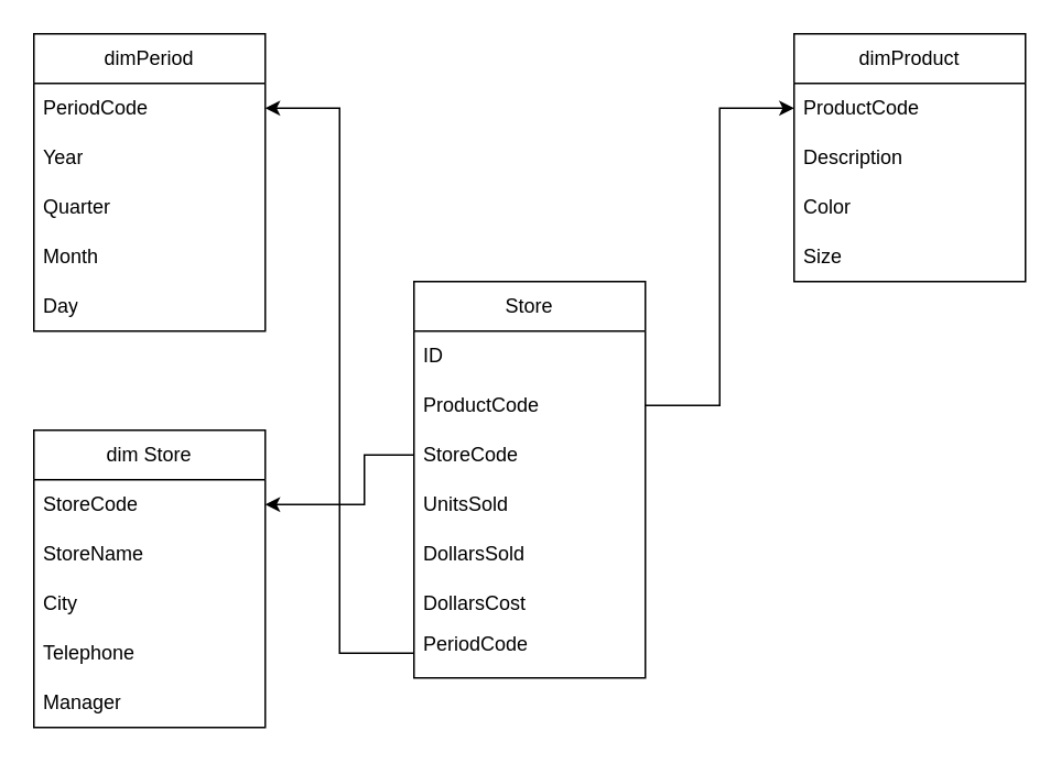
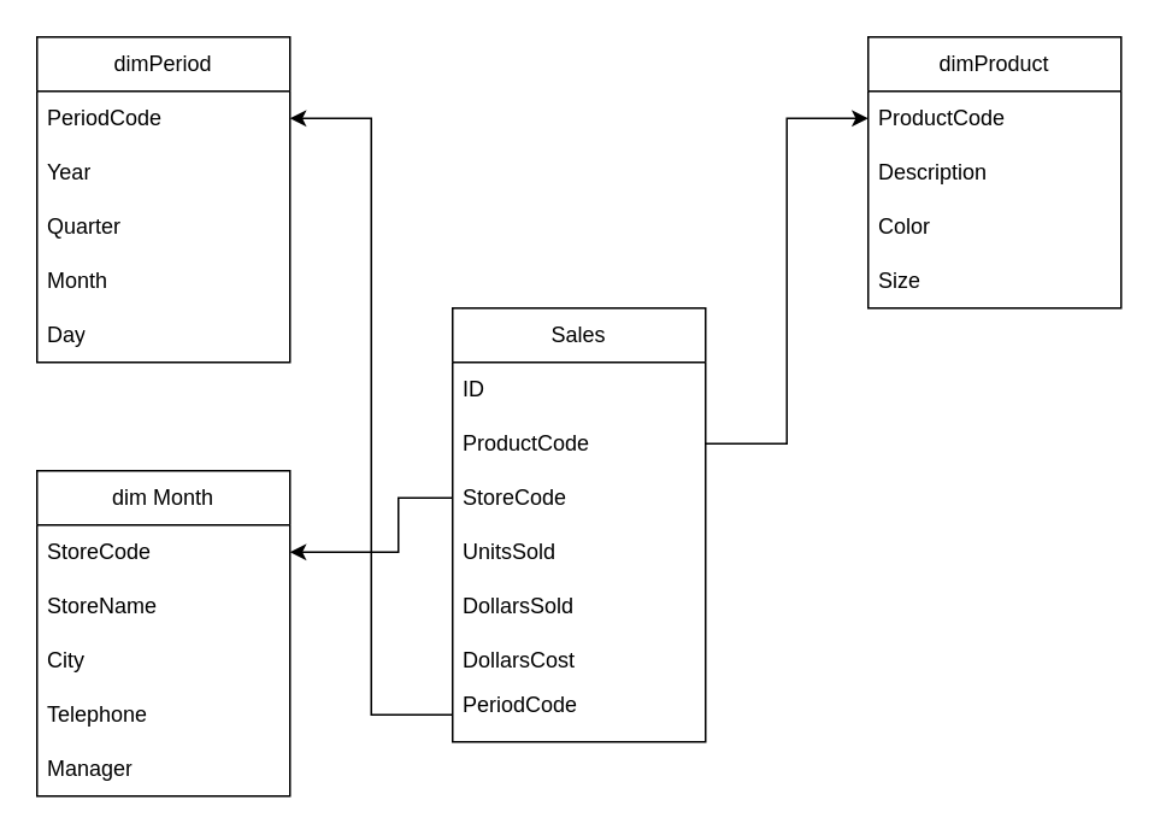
- <mxCell id="2" value="Store" style="swimlane;fontStyle=0;childLayout=stackLayout;horizontal=1;startSize=30;horizontalStack=0;resizeParent=1;resizeParentMax=0;resizeLast=0;collapsible=1;marginBottom=0;whiteSpace=wrap;html=1;" vertex="1" parent="1"><mxGeometry x="250" y="170" width="140" height="240" as="geometry" /></mxCell>
+ <mxCell id="2" value="Sales" style="swimlane;fontStyle=0;childLayout=stackLayout;horizontal=1;startSize=30;horizontalStack=0;resizeParent=1;resizeParentMax=0;resizeLast=0;collapsible=1;marginBottom=0;whiteSpace=wrap;html=1;" vertex="1" parent="1"><mxGeometry x="250" y="170" width="140" height="240" as="geometry" /></mxCell>
- <mxCell id="21" value="dim Store" style="swimlane;fontStyle=0;childLayout=stackLayout;horizontal=1;startSize=30;horizontalStack=0;resizeParent=1;resizeParentMax=0;resizeLast=0;collapsible=1;marginBottom=0;whiteSpace=wrap;html=1;" vertex="1" parent="1"><mxGeometry x="20" y="260" width="140" height="180" as="geometry" /></mxCell>
+ <mxCell id="21" value="dim Month" style="swimlane;fontStyle=0;childLayout=stackLayout;horizontal=1;startSize=30;horizontalStack=0;resizeParent=1;resizeParentMax=0;resizeLast=0;collapsible=1;marginBottom=0;whiteSpace=wrap;html=1;" vertex="1" parent="1"><mxGeometry x="20" y="260" width="140" height="180" as="geometry" /></mxCell>
